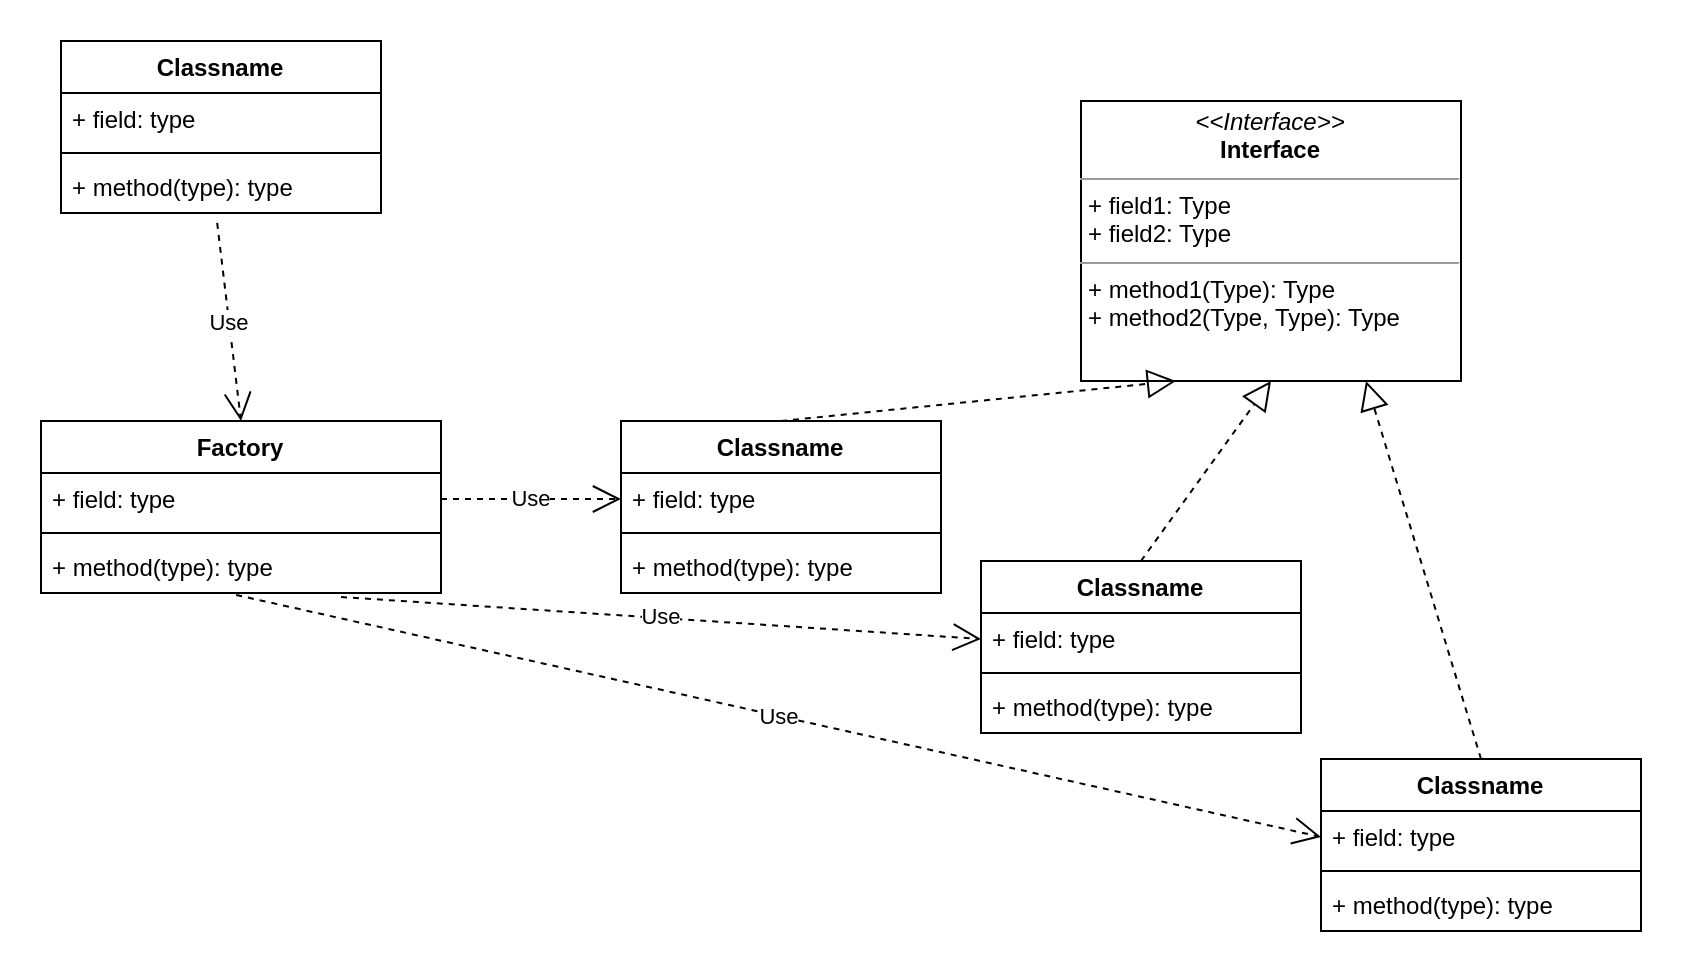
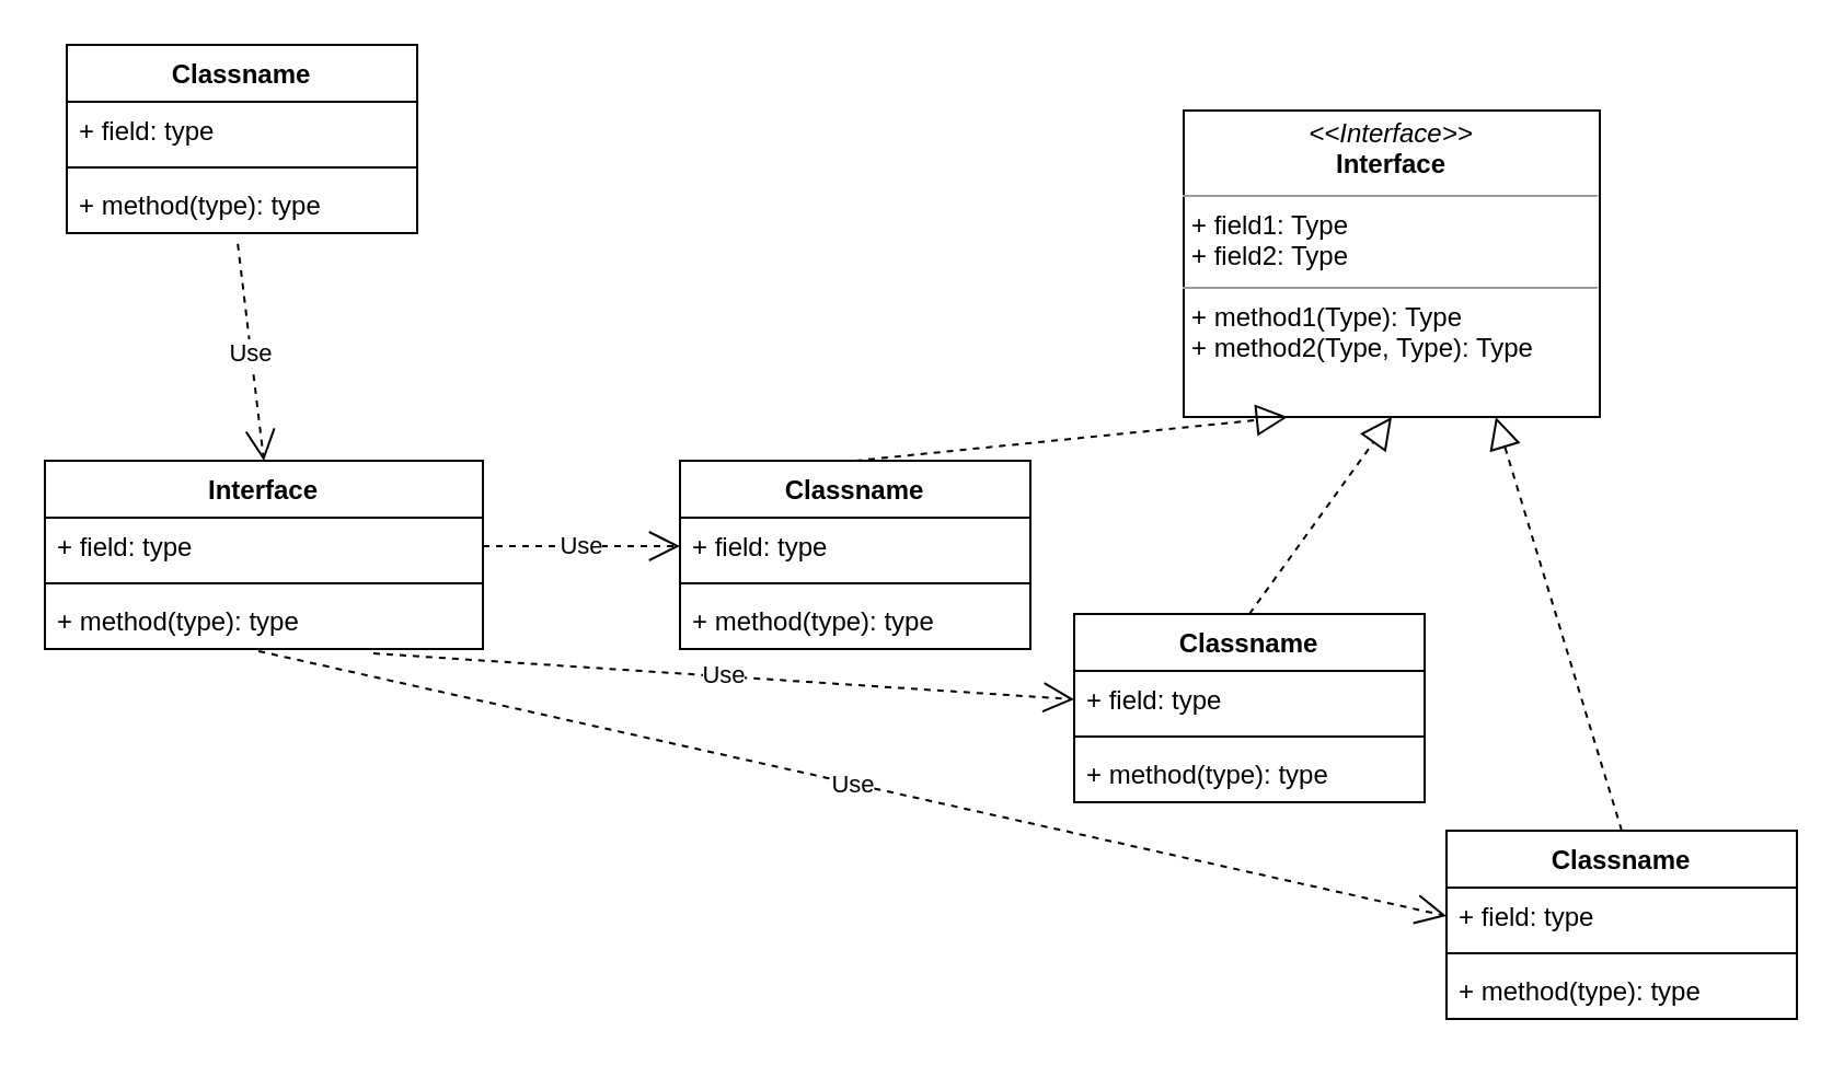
- <mxCell id="18" value="Factory" style="swimlane;fontStyle=1;align=center;verticalAlign=top;childLayout=stackLayout;horizontal=1;startSize=26;horizontalStack=0;resizeParent=1;resizeParentMax=0;resizeLast=0;collapsible=1;marginBottom=0;" vertex="1" parent="1"><mxGeometry x="20" y="210" width="200" height="86" as="geometry" /></mxCell>
+ <mxCell id="18" value="Interface" style="swimlane;fontStyle=1;align=center;verticalAlign=top;childLayout=stackLayout;horizontal=1;startSize=26;horizontalStack=0;resizeParent=1;resizeParentMax=0;resizeLast=0;collapsible=1;marginBottom=0;" vertex="1" parent="1"><mxGeometry x="20" y="210" width="200" height="86" as="geometry" /></mxCell>
